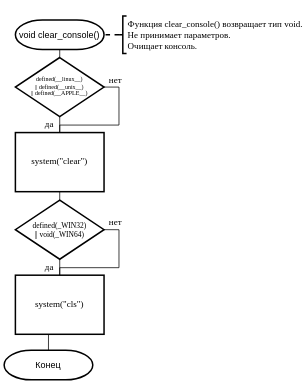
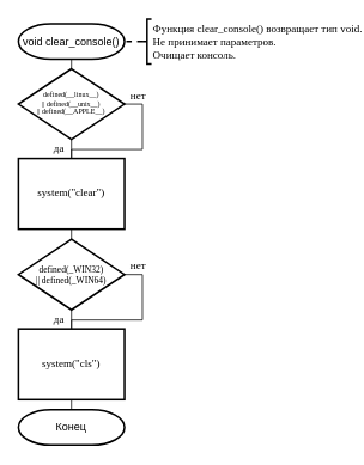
- <mxCell id="11" value="defined(_WIN32)&lt;br&gt;|| void(_WIN64)" style="strokeWidth=2;html=1;shape=mxgraph.flowchart.decision;whiteSpace=wrap;fontFamily=Times New Roman;fontSize=10;" vertex="1" parent="1"><mxGeometry x="20" y="266" width="118.11" height="78.74" as="geometry" /></mxCell>
+ <mxCell id="11" value="defined(_WIN32)&lt;br&gt;|| defined(_WIN64)" style="strokeWidth=2;html=1;shape=mxgraph.flowchart.decision;whiteSpace=wrap;fontFamily=Times New Roman;fontSize=10;" vertex="1" parent="1"><mxGeometry x="20" y="266" width="118.11" height="78.74" as="geometry" /></mxCell>
- <mxCell id="14" value="Конец" style="strokeWidth=2;html=1;shape=mxgraph.flowchart.terminator;whiteSpace=wrap;" vertex="1" parent="1"><mxGeometry x="5" y="466" width="118.11" height="39.37" as="geometry" /></mxCell>
+ <mxCell id="14" value="Конец" style="strokeWidth=2;html=1;shape=mxgraph.flowchart.terminator;whiteSpace=wrap;" vertex="1" parent="1"><mxGeometry x="20" y="456" width="118.11" height="39.37" as="geometry" /></mxCell>
